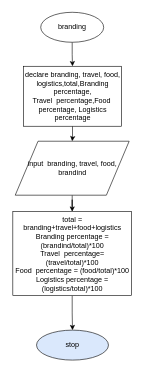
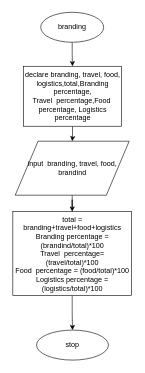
- <mxCell id="10" value="stop" style="ellipse;whiteSpace=wrap;html=1;fillColor=#dae8fc;" vertex="1" parent="1"><mxGeometry x="60" y="550" width="120" height="50" as="geometry" /></mxCell>
+ <mxCell id="10" value="stop" style="ellipse;whiteSpace=wrap;html=1;" vertex="1" parent="1"><mxGeometry x="60" y="550" width="120" height="50" as="geometry" /></mxCell>
